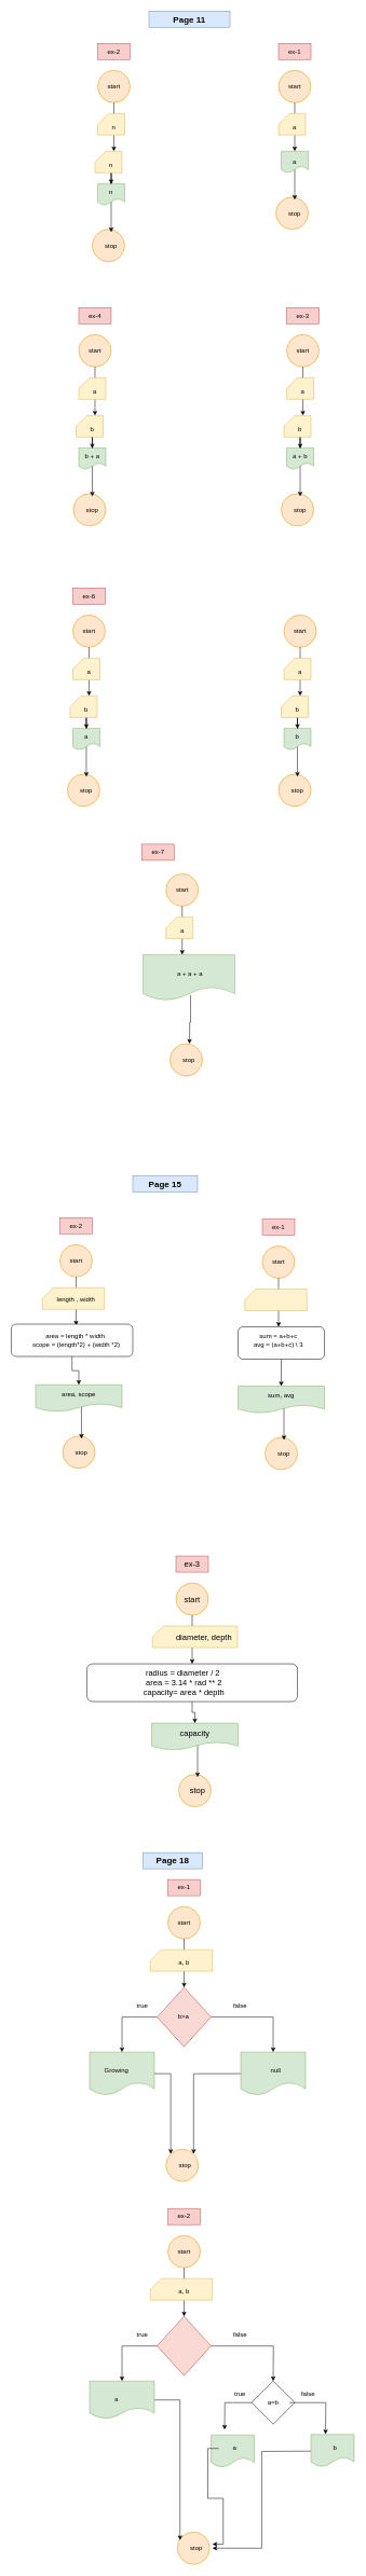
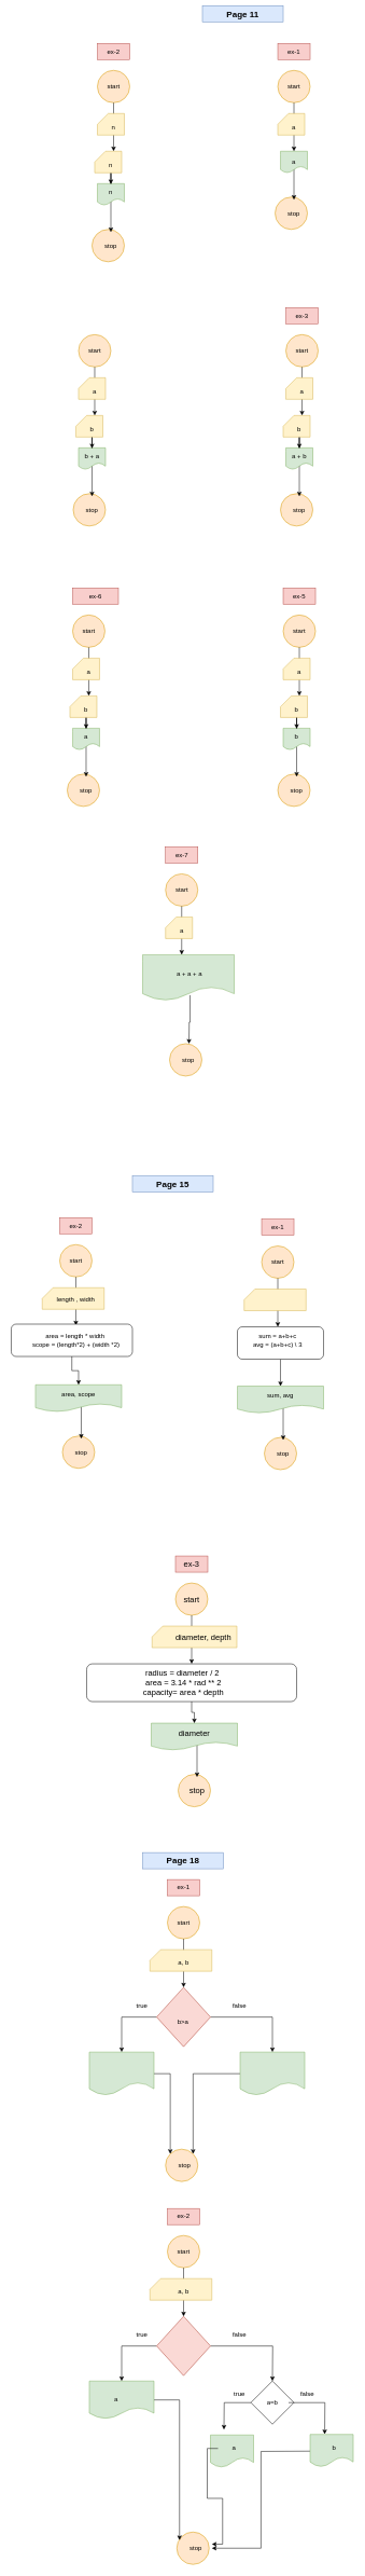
- <mxCell id="2" value="Page 11" style="text;html=1;align=center;verticalAlign=middle;whiteSpace=wrap;rounded=0;fillColor=#dae8fc;strokeColor=#6c8ebf;fontStyle=1;fontSize=16;" parent="1" vertex="1"><mxGeometry x="275" y="20" width="150" height="30" as="geometry" /></mxCell>
+ <mxCell id="2" value="Page 11" style="text;html=1;align=center;verticalAlign=middle;whiteSpace=wrap;rounded=0;fillColor=#dae8fc;strokeColor=#6c8ebf;fontStyle=1;fontSize=16;" parent="1" vertex="1"><mxGeometry x="375" y="10" width="150" height="30" as="geometry" /></mxCell>
- <mxCell id="130" value="ex-4" style="text;html=1;align=center;verticalAlign=middle;whiteSpace=wrap;rounded=0;fillColor=#f8cecc;strokeColor=#b85450;" vertex="1" parent="1"><mxGeometry x="145" y="570" width="60" height="30" as="geometry" /></mxCell>
- <mxCell id="158" value="ex-6" style="text;html=1;align=center;verticalAlign=middle;whiteSpace=wrap;rounded=0;fillColor=#f8cecc;strokeColor=#b85450;" vertex="1" parent="1"><mxGeometry x="134" y="1090" width="60" height="30" as="geometry" /></mxCell>
+ <mxCell id="158" value="ex-6" style="text;html=1;align=center;verticalAlign=middle;whiteSpace=wrap;rounded=0;fillColor=#f8cecc;strokeColor=#b85450;" vertex="1" parent="1"><mxGeometry x="134" y="1090" width="85" height="30" as="geometry" /></mxCell>
+ <mxCell id="144" value="ex-5" style="text;html=1;align=center;verticalAlign=middle;whiteSpace=wrap;rounded=0;fillColor=#f8cecc;strokeColor=#b85450;" vertex="1" parent="1"><mxGeometry x="525" y="1090" width="60" height="30" as="geometry" /></mxCell>
- <mxCell id="172" value="ex-7" style="text;html=1;align=center;verticalAlign=middle;whiteSpace=wrap;rounded=0;fillColor=#f8cecc;strokeColor=#b85450;" vertex="1" parent="1"><mxGeometry x="261.5" y="1565" width="60" height="30" as="geometry" /></mxCell>
+ <mxCell id="172" value="ex-7" style="text;html=1;align=center;verticalAlign=middle;whiteSpace=wrap;rounded=0;fillColor=#f8cecc;strokeColor=#b85450;" vertex="1" parent="1"><mxGeometry x="306.5" y="1570" width="60" height="30" as="geometry" /></mxCell>
- <mxCell id="28" value="Page 15" style="text;html=1;align=center;verticalAlign=middle;whiteSpace=wrap;rounded=0;fillColor=#dae8fc;strokeColor=#6c8ebf;fontStyle=1;fontSize=16;" parent="1" vertex="1"><mxGeometry x="245" y="2180" width="120" height="30" as="geometry" /></mxCell>
+ <mxCell id="28" value="Page 15" style="text;html=1;align=center;verticalAlign=middle;whiteSpace=wrap;rounded=0;fillColor=#dae8fc;strokeColor=#6c8ebf;fontStyle=1;fontSize=16;" parent="1" vertex="1"><mxGeometry x="245" y="2180" width="150" height="30" as="geometry" /></mxCell>
- <mxCell id="112" value="&lt;span style=&quot;font-size: 15px; text-align: left;&quot;&gt;capacity&lt;/span&gt;" style="shape=document;whiteSpace=wrap;html=1;boundedLbl=1;fillColor=#d5e8d4;strokeColor=#82b366;fontSize=15;" vertex="1" parent="1"><mxGeometry x="280" y="3195" width="160" height="50" as="geometry" /></mxCell>
+ <mxCell id="112" value="&lt;span style=&quot;font-size: 15px; text-align: left;&quot;&gt;diameter&lt;/span&gt;" style="shape=document;whiteSpace=wrap;html=1;boundedLbl=1;fillColor=#d5e8d4;strokeColor=#82b366;fontSize=15;" vertex="1" parent="1"><mxGeometry x="280" y="3195" width="160" height="50" as="geometry" /></mxCell>
- <mxCell id="54" value="Page 18" style="text;html=1;align=center;verticalAlign=middle;whiteSpace=wrap;rounded=0;fillColor=#dae8fc;strokeColor=#6c8ebf;fontSize=16;fontStyle=1" parent="1" vertex="1"><mxGeometry x="264" y="3435" width="110" height="30" as="geometry" /></mxCell>
+ <mxCell id="54" value="Page 18" style="text;html=1;align=center;verticalAlign=middle;whiteSpace=wrap;rounded=0;fillColor=#dae8fc;strokeColor=#6c8ebf;fontSize=16;fontStyle=1" parent="1" vertex="1"><mxGeometry x="264" y="3435" width="150" height="30" as="geometry" /></mxCell>
- <mxCell id="66" value="b&amp;gt;a" style="text;html=1;align=center;verticalAlign=middle;whiteSpace=wrap;rounded=0;" parent="1" vertex="1"><mxGeometry x="309" y="3725" width="60" height="30" as="geometry" /></mxCell>
+ <mxCell id="66" value="b&amp;gt;a" style="text;html=1;align=center;verticalAlign=middle;whiteSpace=wrap;rounded=0;" parent="1" vertex="1"><mxGeometry x="309" y="3735" width="60" height="30" as="geometry" /></mxCell>
- <mxCell id="71" value="Growing" style="text;html=1;align=center;verticalAlign=middle;whiteSpace=wrap;rounded=0;" parent="1" vertex="1"><mxGeometry x="185" y="3825" width="60" height="30" as="geometry" /></mxCell>
- <mxCell id="74" value="null" style="text;html=1;align=center;verticalAlign=middle;whiteSpace=wrap;rounded=0;" parent="1" vertex="1"><mxGeometry x="480" y="3825" width="60" height="30" as="geometry" /></mxCell>
